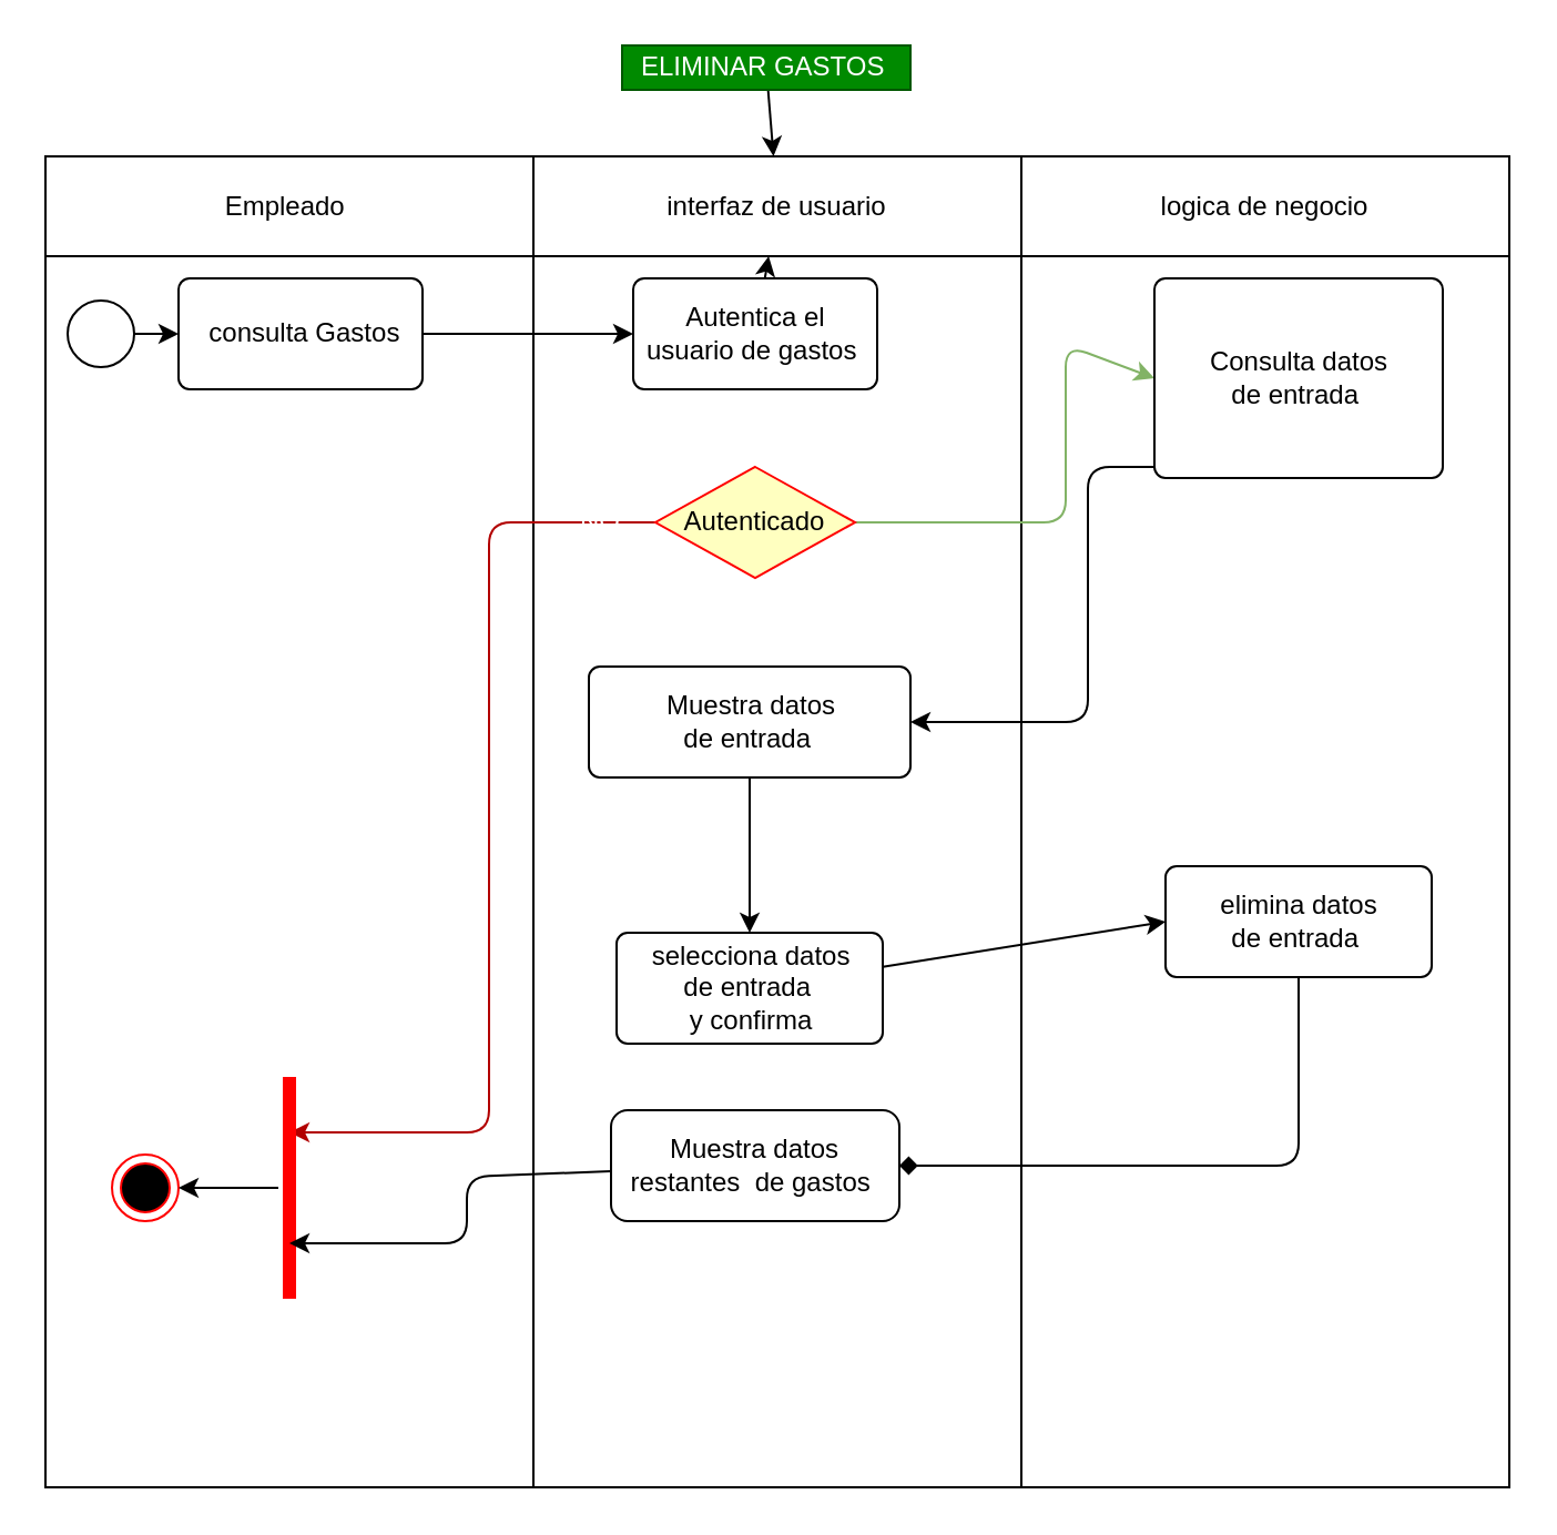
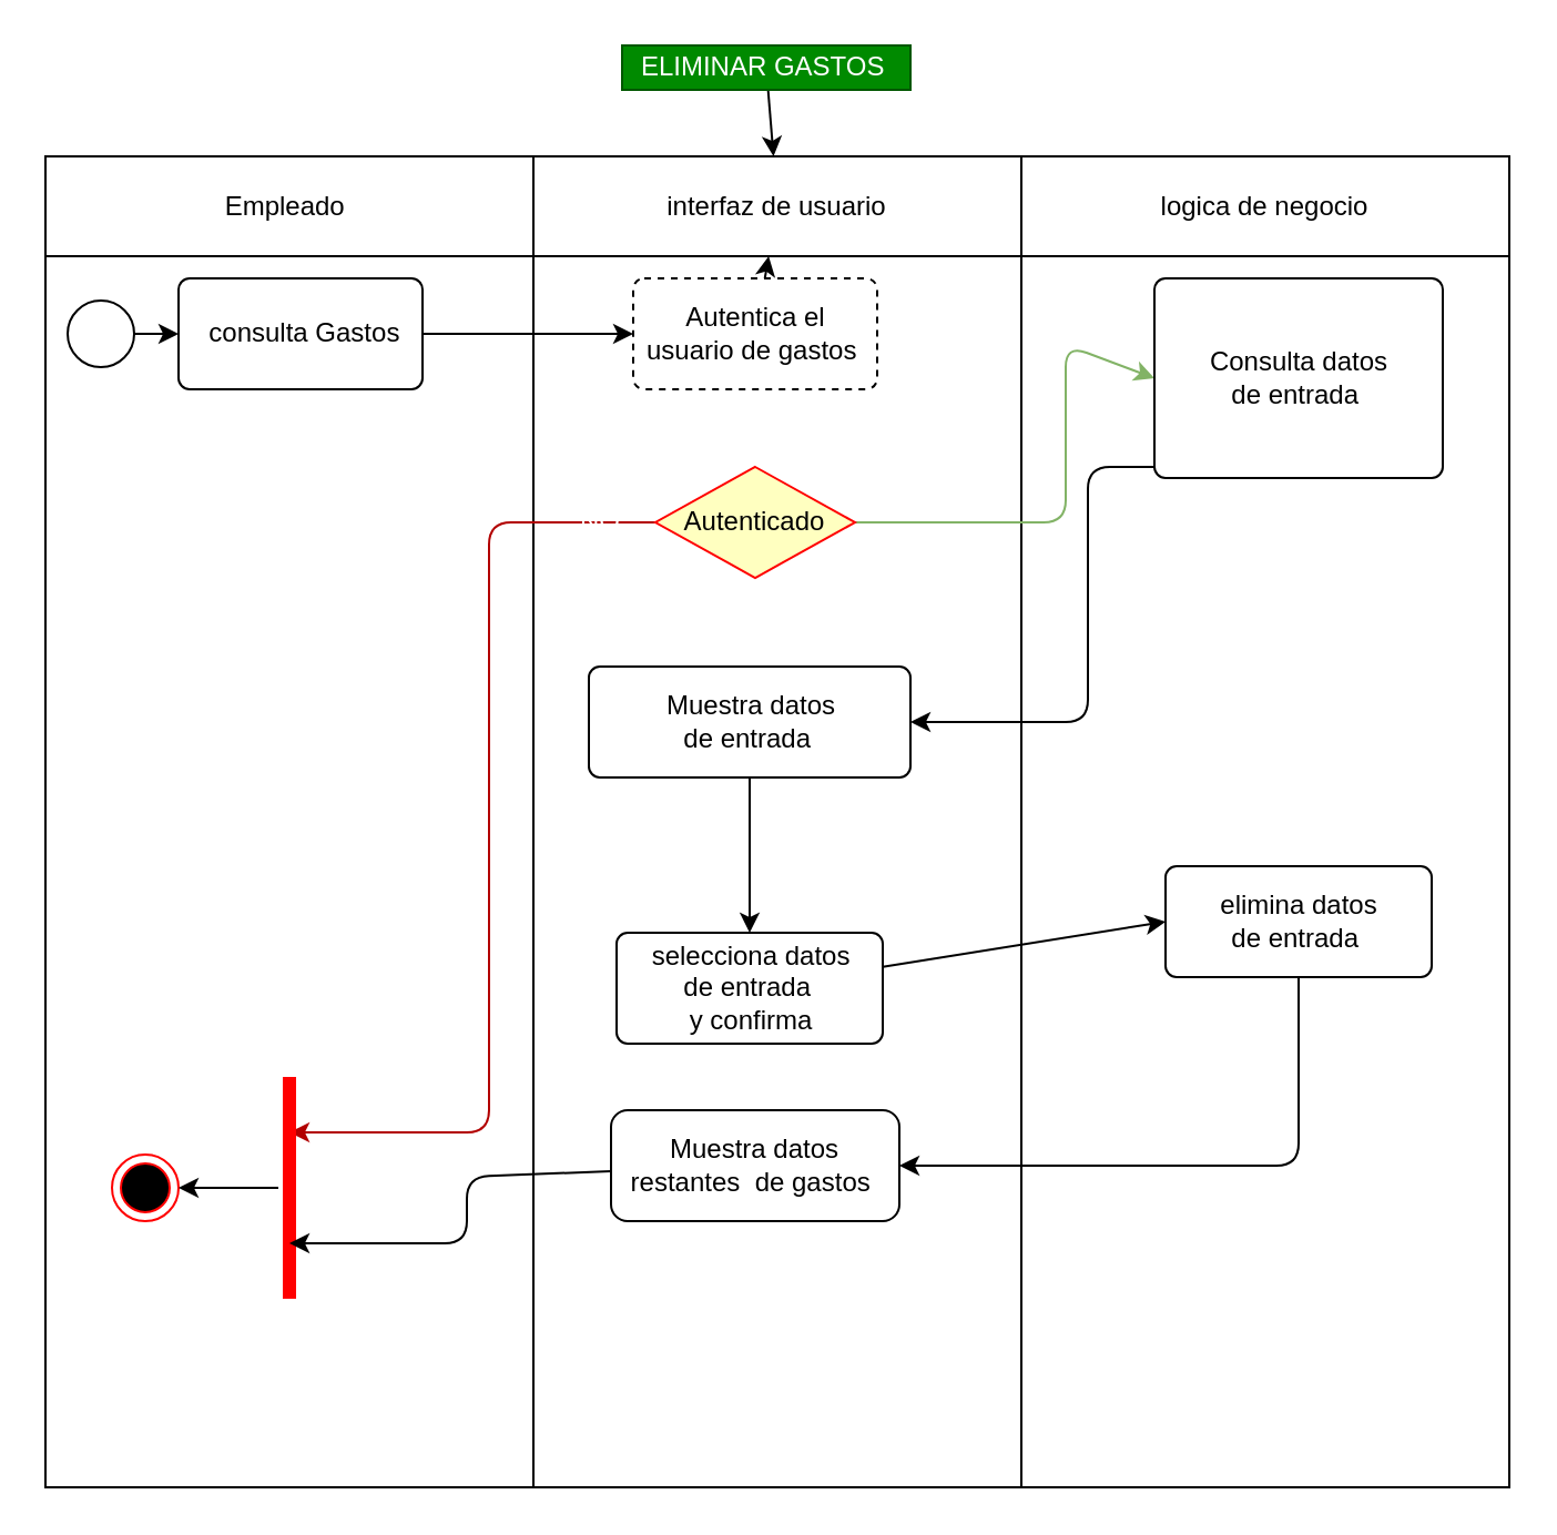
- <mxCell id="19" value="&lt;span style=&quot;color: rgb(0 , 0 , 0)&quot;&gt;Autentica el &lt;br&gt;usuario de gastos&amp;nbsp;&lt;/span&gt;" style="html=1;align=center;verticalAlign=middle;rounded=1;absoluteArcSize=1;arcSize=10;dashed=0;fillColor=#FFFFFF;" vertex="1" parent="1"><mxGeometry x="285" y="125" width="110" height="50" as="geometry" /></mxCell>
+ <mxCell id="19" value="&lt;span style=&quot;color: rgb(0 , 0 , 0)&quot;&gt;Autentica el &lt;br&gt;usuario de gastos&amp;nbsp;&lt;/span&gt;" style="html=1;align=center;verticalAlign=middle;rounded=1;absoluteArcSize=1;arcSize=10;dashed=1;fillColor=#FFFFFF;" vertex="1" parent="1"><mxGeometry x="285" y="125" width="110" height="50" as="geometry" /></mxCell>
- <mxCell id="33" style="edgeStyle=none;html=1;entryX=1;entryY=0.5;entryDx=0;entryDy=0;endArrow=diamond;" edge="1" parent="1" source="34" target="36"><mxGeometry relative="1" as="geometry"><Array as="points"><mxPoint x="585" y="525" /></Array></mxGeometry></mxCell>
+ <mxCell id="33" style="edgeStyle=none;html=1;entryX=1;entryY=0.5;entryDx=0;entryDy=0;" edge="1" parent="1" source="34" target="36"><mxGeometry relative="1" as="geometry"><Array as="points"><mxPoint x="585" y="525" /></Array></mxGeometry></mxCell>
